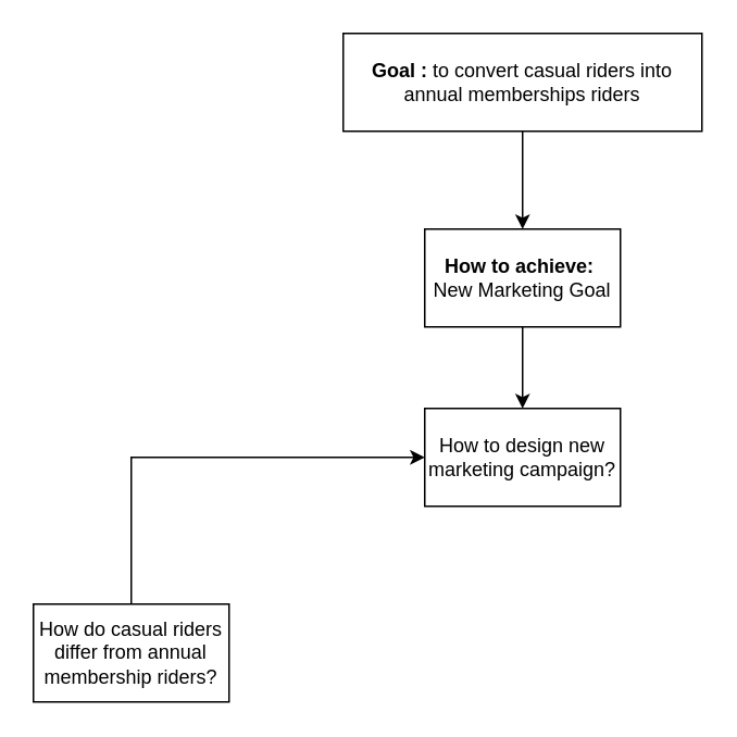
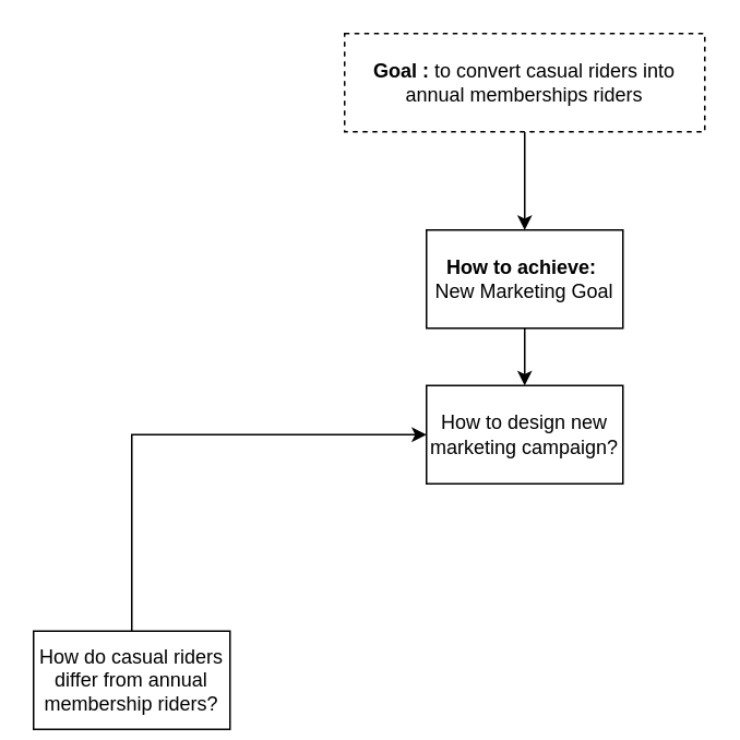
- <mxCell id="3" value="&lt;b&gt;Goal : &lt;/b&gt;to convert casual riders into annual memberships riders" style="rounded=0;whiteSpace=wrap;html=1;" parent="1" vertex="1"><mxGeometry x="210" y="20" width="220" height="60" as="geometry" /></mxCell>
+ <mxCell id="3" value="&lt;b&gt;Goal : &lt;/b&gt;to convert casual riders into annual memberships riders" style="rounded=0;whiteSpace=wrap;html=1;dashed=1;" parent="1" vertex="1"><mxGeometry x="210" y="20" width="220" height="60" as="geometry" /></mxCell>
- <mxCell id="6" value="How to design new marketing campaign?" style="rounded=0;whiteSpace=wrap;html=1;" parent="1" vertex="1"><mxGeometry x="260" y="250" width="120" height="60" as="geometry" /></mxCell>
+ <mxCell id="6" value="How to design new marketing campaign?" style="rounded=0;whiteSpace=wrap;html=1;" parent="1" vertex="1"><mxGeometry x="260" y="235" width="120" height="60" as="geometry" /></mxCell>
- <mxCell id="8" value="How do casual riders differ from annual membership riders?" style="rounded=0;whiteSpace=wrap;html=1;" parent="1" vertex="1"><mxGeometry x="20" y="370" width="120" height="60" as="geometry" /></mxCell>
+ <mxCell id="8" value="How do casual riders differ from annual membership riders?" style="rounded=0;whiteSpace=wrap;html=1;" parent="1" vertex="1"><mxGeometry x="20" y="385" width="120" height="60" as="geometry" /></mxCell>
